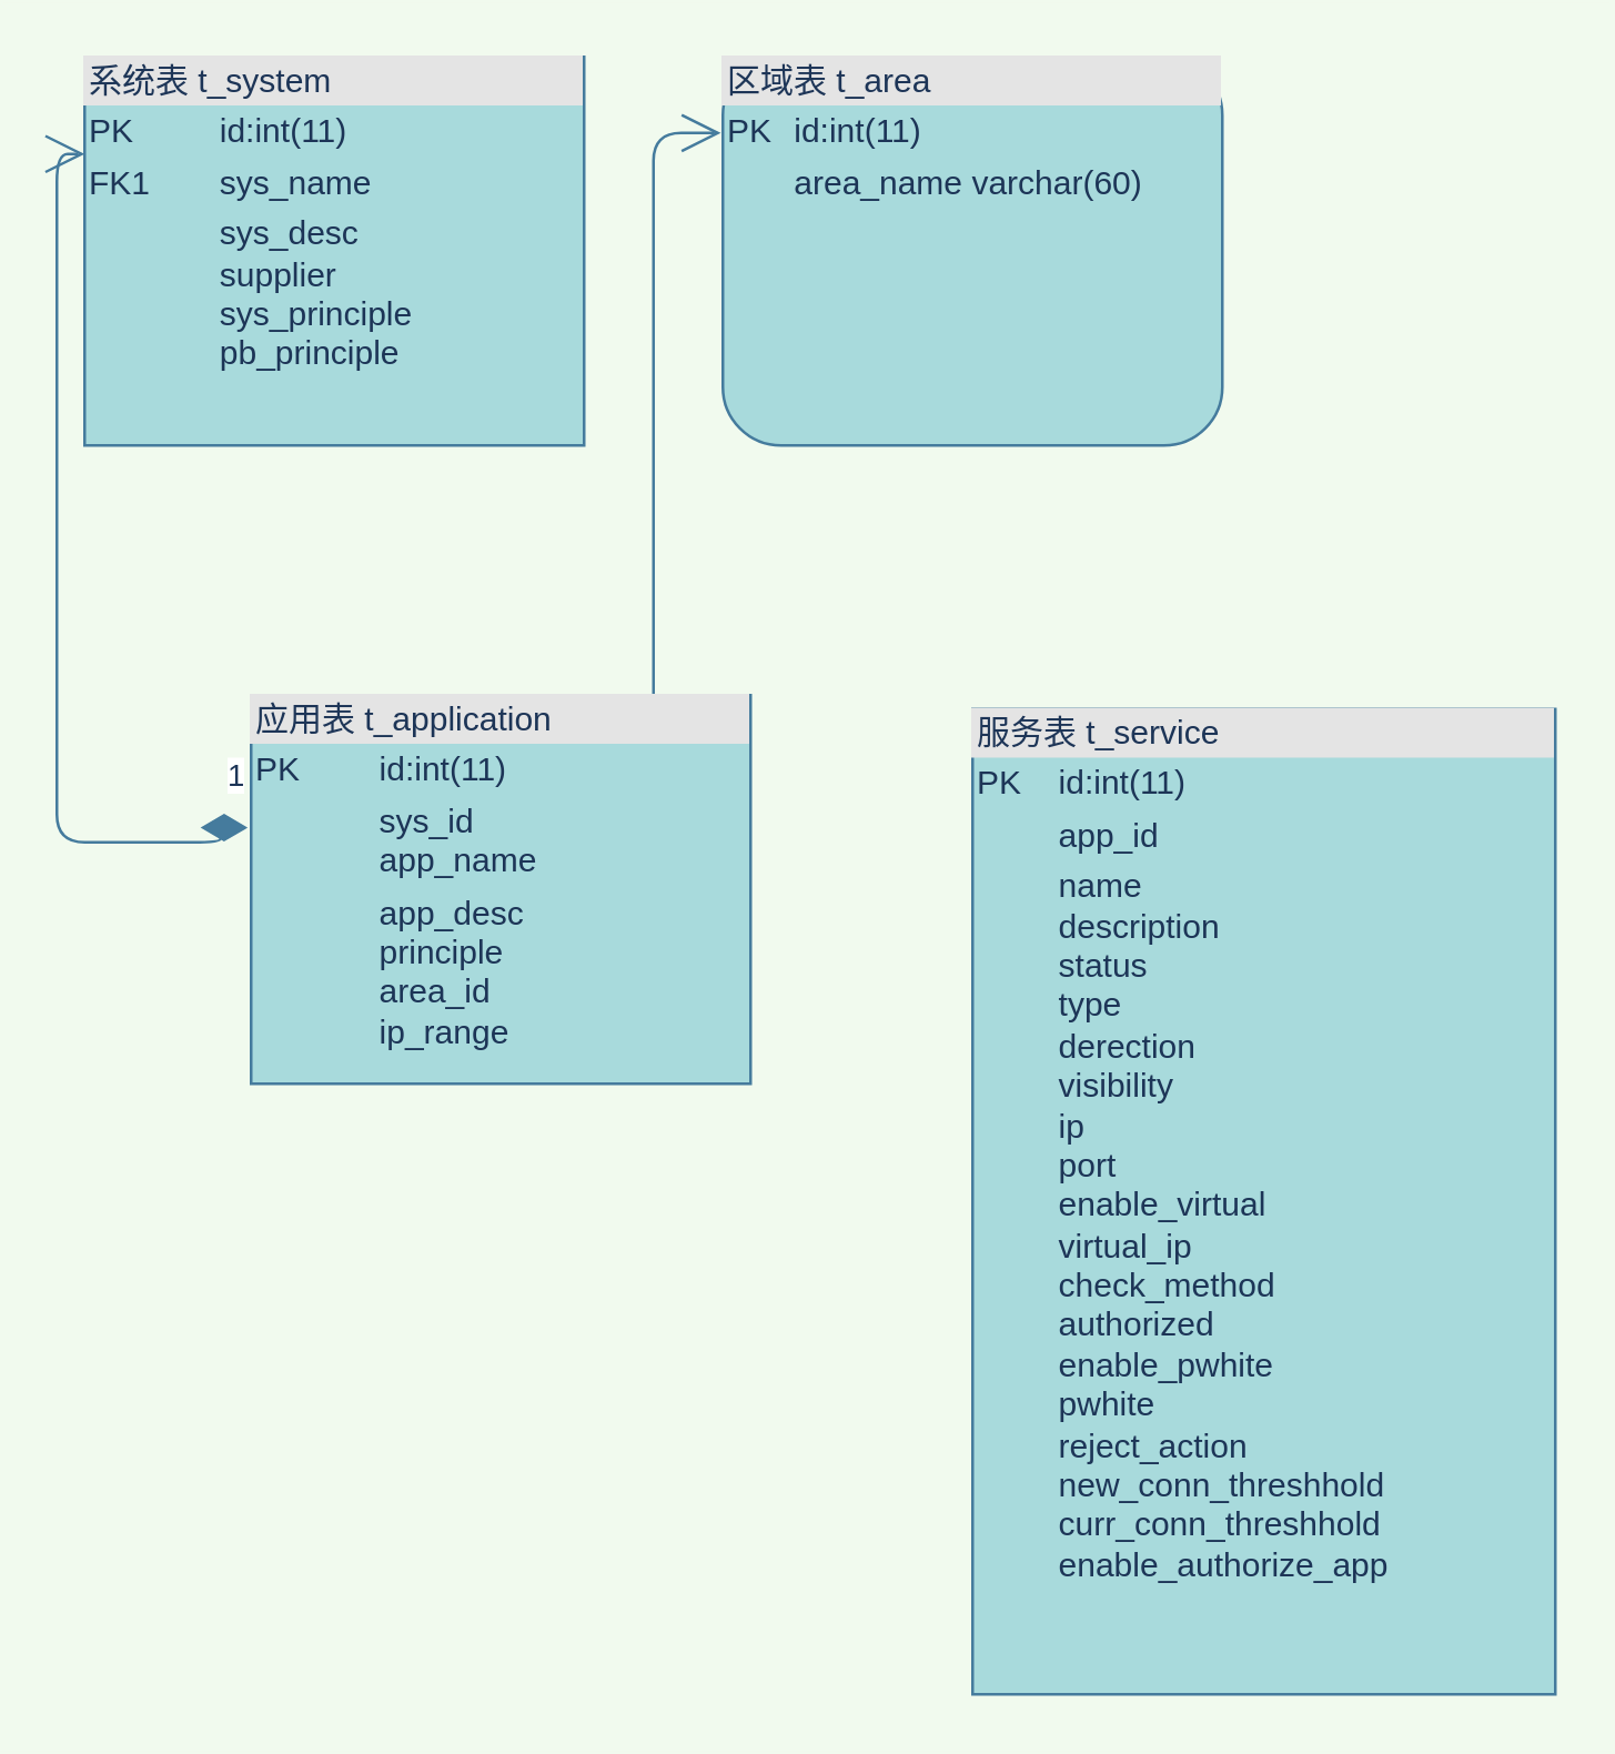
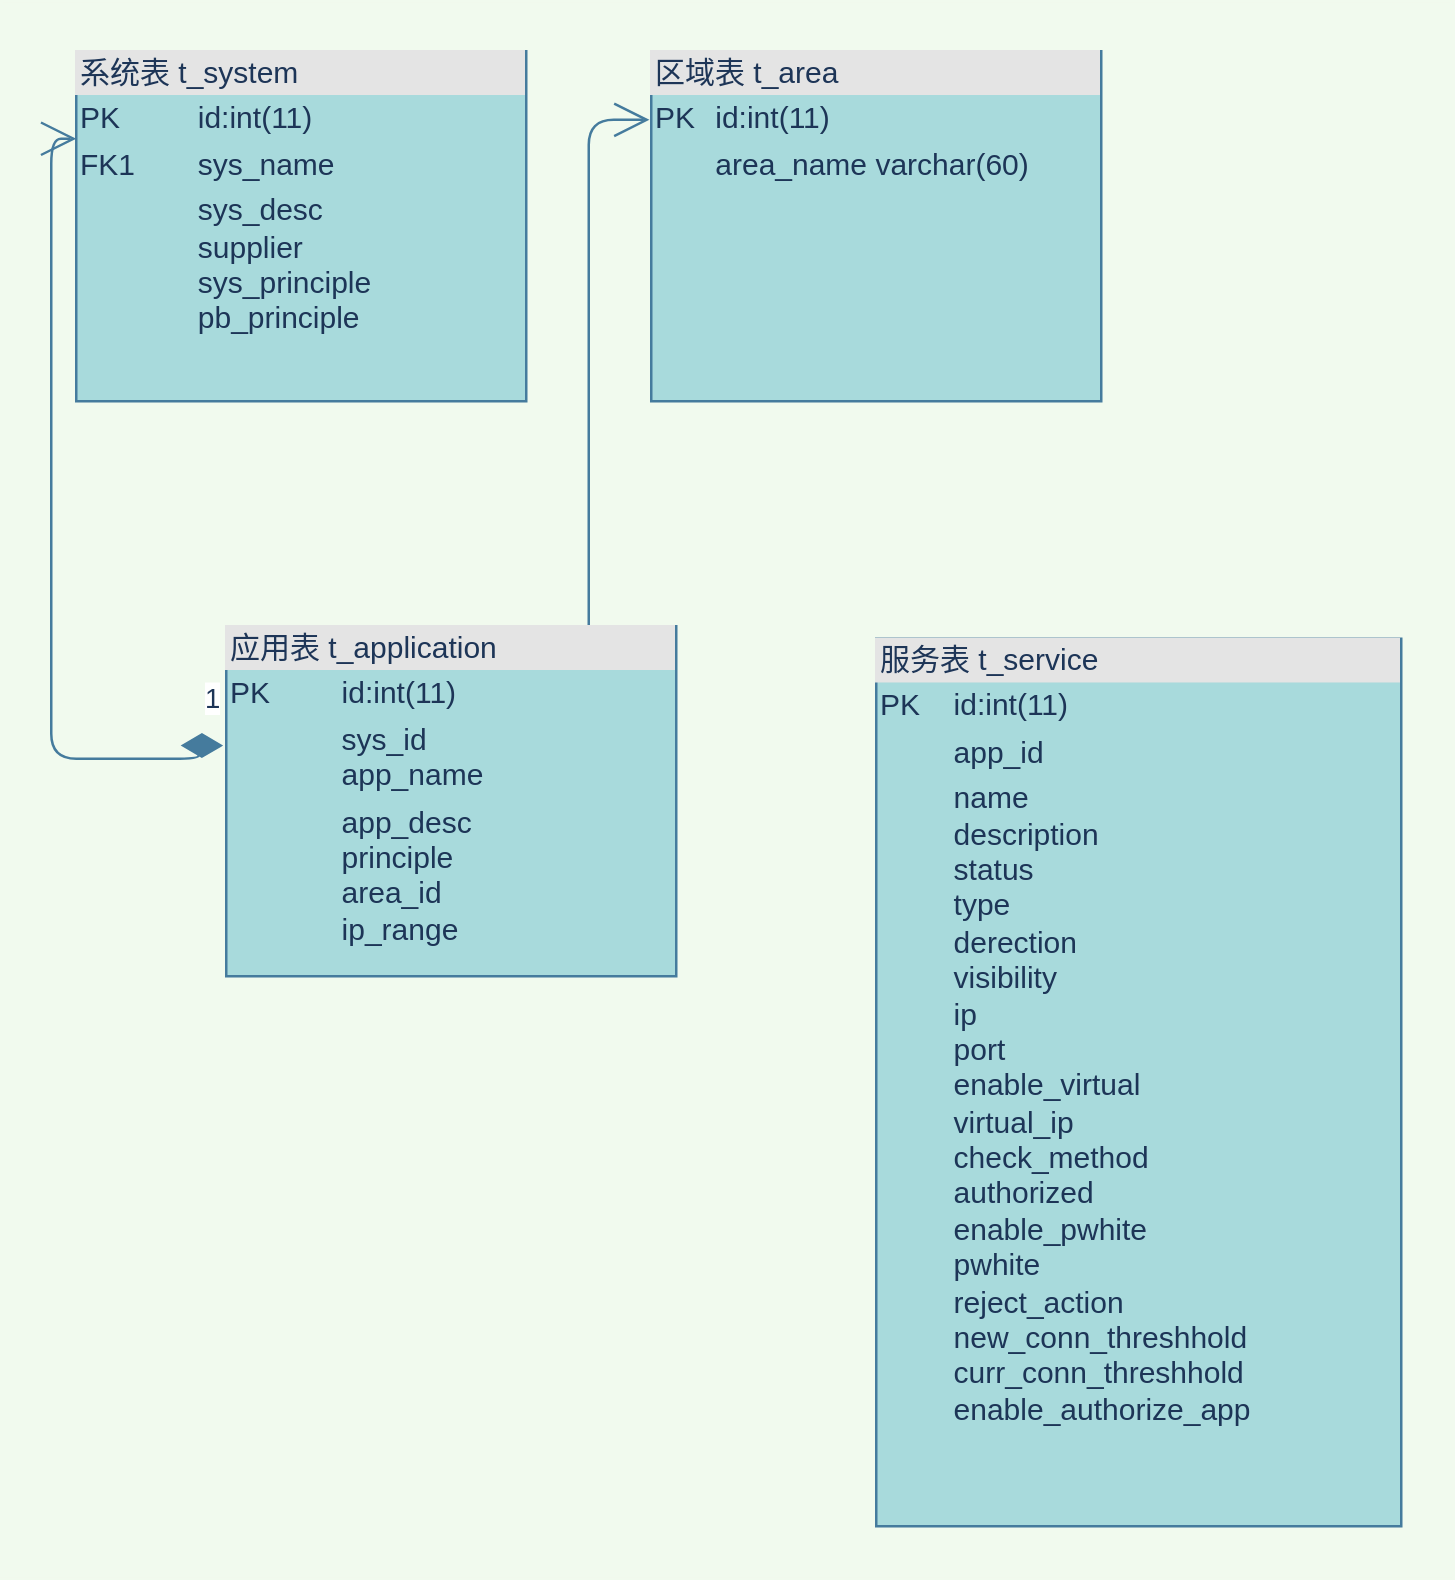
- <mxCell id="3" value="&lt;div style=&quot;box-sizing: border-box ; width: 100% ; background: #e4e4e4 ; padding: 2px&quot;&gt;区域表 t_area&lt;/div&gt;&lt;table style=&quot;width: 100% ; font-size: 1em&quot; cellpadding=&quot;2&quot; cellspacing=&quot;0&quot;&gt;&lt;tbody&gt;&lt;tr&gt;&lt;td&gt;PK&lt;/td&gt;&lt;td&gt;id:int(11)&lt;/td&gt;&lt;/tr&gt;&lt;tr&gt;&lt;td&gt;&lt;br&gt;&lt;/td&gt;&lt;td&gt;area_name varchar(60)&lt;/td&gt;&lt;/tr&gt;&lt;tr&gt;&lt;td&gt;&lt;/td&gt;&lt;td&gt;&lt;br&gt;&lt;br&gt;&lt;br&gt;&lt;/td&gt;&lt;/tr&gt;&lt;/tbody&gt;&lt;/table&gt;" style="verticalAlign=top;align=left;overflow=fill;html=1;fillColor=#A8DADC;strokeColor=#457B9D;fontColor=#1D3557;rounded=1;" vertex="1" parent="1"><mxGeometry x="260" y="20" width="180" height="140" as="geometry" /></mxCell>
+ <mxCell id="3" value="&lt;div style=&quot;box-sizing: border-box ; width: 100% ; background: #e4e4e4 ; padding: 2px&quot;&gt;区域表 t_area&lt;/div&gt;&lt;table style=&quot;width: 100% ; font-size: 1em&quot; cellpadding=&quot;2&quot; cellspacing=&quot;0&quot;&gt;&lt;tbody&gt;&lt;tr&gt;&lt;td&gt;PK&lt;/td&gt;&lt;td&gt;id:int(11)&lt;/td&gt;&lt;/tr&gt;&lt;tr&gt;&lt;td&gt;&lt;br&gt;&lt;/td&gt;&lt;td&gt;area_name varchar(60)&lt;/td&gt;&lt;/tr&gt;&lt;tr&gt;&lt;td&gt;&lt;/td&gt;&lt;td&gt;&lt;br&gt;&lt;br&gt;&lt;br&gt;&lt;/td&gt;&lt;/tr&gt;&lt;/tbody&gt;&lt;/table&gt;" style="verticalAlign=top;align=left;overflow=fill;html=1;fillColor=#A8DADC;strokeColor=#457B9D;fontColor=#1D3557;" vertex="1" parent="1"><mxGeometry x="260" y="20" width="180" height="140" as="geometry" /></mxCell>
